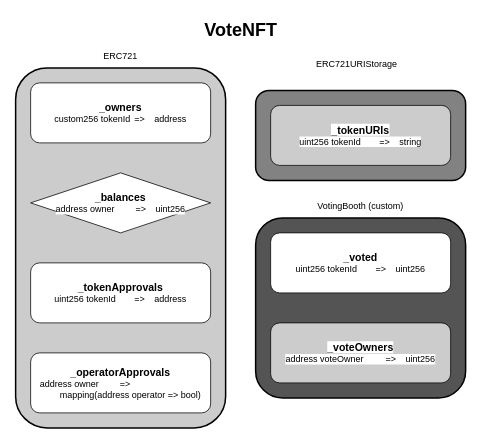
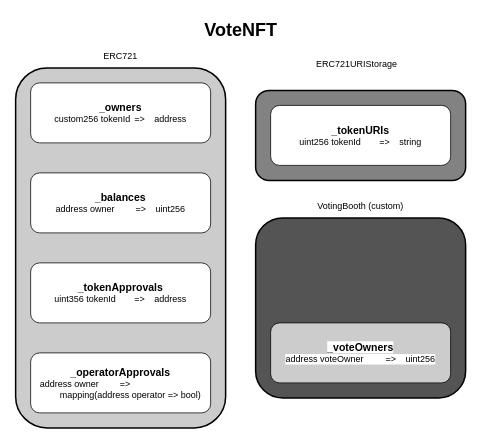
- <mxCell id="13" value="&lt;b&gt;&lt;font style=&quot;font-size: 14px; background-color: rgb(255, 255, 255);&quot;&gt;_tokenURIs&lt;/font&gt;&lt;/b&gt;&lt;div&gt;&lt;span style=&quot;background-color: rgb(255, 255, 255);&quot;&gt;uint256 tokenId&lt;span style=&quot;white-space: pre;&quot;&gt;&#09;&lt;/span&gt;=&amp;gt;&lt;span style=&quot;white-space: pre;&quot;&gt;&#09;&lt;/span&gt;string&lt;/span&gt;&lt;/div&gt;" style="rounded=1;whiteSpace=wrap;html=1;fillColor=#cccccc;" vertex="1" parent="11"><mxGeometry x="20" y="20" width="240" height="80" as="geometry" /></mxCell>
+ <mxCell id="13" value="&lt;b&gt;&lt;font style=&quot;font-size: 14px; background-color: rgb(255, 255, 255);&quot;&gt;_tokenURIs&lt;/font&gt;&lt;/b&gt;&lt;div&gt;&lt;span style=&quot;background-color: rgb(255, 255, 255);&quot;&gt;uint256 tokenId&lt;span style=&quot;white-space: pre;&quot;&gt;&#09;&lt;/span&gt;=&amp;gt;&lt;span style=&quot;white-space: pre;&quot;&gt;&#09;&lt;/span&gt;string&lt;/span&gt;&lt;/div&gt;" style="rounded=1;whiteSpace=wrap;html=1;" vertex="1" parent="11"><mxGeometry x="20" y="20" width="240" height="80" as="geometry" /></mxCell>
- <mxCell id="6" value="&lt;b&gt;&lt;font style=&quot;font-size: 14px; background-color: rgb(255, 255, 255);&quot;&gt;_balances&lt;/font&gt;&lt;/b&gt;&lt;div&gt;&lt;span style=&quot;background-color: rgb(255, 255, 255);&quot;&gt;address owner&lt;span style=&quot;white-space: pre;&quot;&gt;&#09;&lt;/span&gt;=&amp;gt;&lt;span style=&quot;white-space: pre;&quot;&gt;&#09;&lt;/span&gt;uint256&lt;/span&gt;&lt;/div&gt;" style="rhombus;whiteSpace=wrap;html=1;" vertex="1" parent="1"><mxGeometry x="40" y="230" width="240" height="80" as="geometry" /></mxCell>
+ <mxCell id="6" value="&lt;b&gt;&lt;font style=&quot;font-size: 14px; background-color: rgb(255, 255, 255);&quot;&gt;_balances&lt;/font&gt;&lt;/b&gt;&lt;div&gt;&lt;span style=&quot;background-color: rgb(255, 255, 255);&quot;&gt;address owner&lt;span style=&quot;white-space: pre;&quot;&gt;&#09;&lt;/span&gt;=&amp;gt;&lt;span style=&quot;white-space: pre;&quot;&gt;&#09;&lt;/span&gt;uint256&lt;/span&gt;&lt;/div&gt;" style="rounded=1;whiteSpace=wrap;html=1;" vertex="1" parent="1"><mxGeometry x="40" y="230" width="240" height="80" as="geometry" /></mxCell>
- <mxCell id="9" value="&lt;b&gt;&lt;font style=&quot;font-size: 14px; background-color: rgb(255, 255, 255);&quot;&gt;_voted&lt;/font&gt;&lt;/b&gt;&lt;div&gt;&lt;span style=&quot;background-color: rgb(255, 255, 255);&quot;&gt;uint256 tokenId&lt;span style=&quot;white-space: pre;&quot;&gt;&#09;&lt;/span&gt;=&amp;gt;&lt;span style=&quot;white-space: pre;&quot;&gt;&#09;&lt;/span&gt;uint256&lt;/span&gt;&lt;/div&gt;" style="rounded=1;whiteSpace=wrap;html=1;" vertex="1" parent="1"><mxGeometry x="360" y="310" width="240" height="80" as="geometry" /></mxCell>
- <mxCell id="7" value="&lt;b&gt;&lt;font style=&quot;font-size: 14px; background-color: rgb(255, 255, 255);&quot;&gt;_tokenApprovals&lt;/font&gt;&lt;/b&gt;&lt;div&gt;&lt;span style=&quot;background-color: rgb(255, 255, 255);&quot;&gt;uint256 tokenId&lt;span style=&quot;white-space: pre;&quot;&gt;&#09;&lt;/span&gt;=&amp;gt;&lt;span style=&quot;white-space: pre;&quot;&gt;&#09;&lt;/span&gt;address&lt;/span&gt;&lt;/div&gt;" style="rounded=1;whiteSpace=wrap;html=1;" vertex="1" parent="1"><mxGeometry x="40" y="350" width="240" height="80" as="geometry" /></mxCell>
+ <mxCell id="7" value="&lt;b&gt;&lt;font style=&quot;font-size: 14px; background-color: rgb(255, 255, 255);&quot;&gt;_tokenApprovals&lt;/font&gt;&lt;/b&gt;&lt;div&gt;&lt;span style=&quot;background-color: rgb(255, 255, 255);&quot;&gt;uint356 tokenId&lt;span style=&quot;white-space: pre;&quot;&gt;&#09;&lt;/span&gt;=&amp;gt;&lt;span style=&quot;white-space: pre;&quot;&gt;&#09;&lt;/span&gt;address&lt;/span&gt;&lt;/div&gt;" style="rounded=1;whiteSpace=wrap;html=1;" vertex="1" parent="1"><mxGeometry x="40" y="350" width="240" height="80" as="geometry" /></mxCell>
